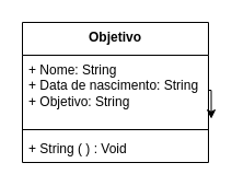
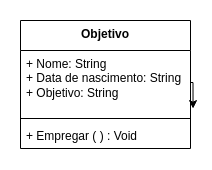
- <mxCell id="5" value="+ String ( ) : Void" style="text;strokeColor=none;fillColor=none;align=left;verticalAlign=top;spacingLeft=4;spacingRight=4;overflow=hidden;rotatable=0;points=[[0,0.5],[1,0.5]];portConstraint=eastwest;whiteSpace=wrap;html=1;" vertex="1" parent="2"><mxGeometry y="102" width="170" height="26" as="geometry" /></mxCell>
+ <mxCell id="5" value="+ Empregar ( ) : Void" style="text;strokeColor=none;fillColor=none;align=left;verticalAlign=top;spacingLeft=4;spacingRight=4;overflow=hidden;rotatable=0;points=[[0,0.5],[1,0.5]];portConstraint=eastwest;whiteSpace=wrap;html=1;" vertex="1" parent="2"><mxGeometry y="102" width="170" height="26" as="geometry" /></mxCell>
